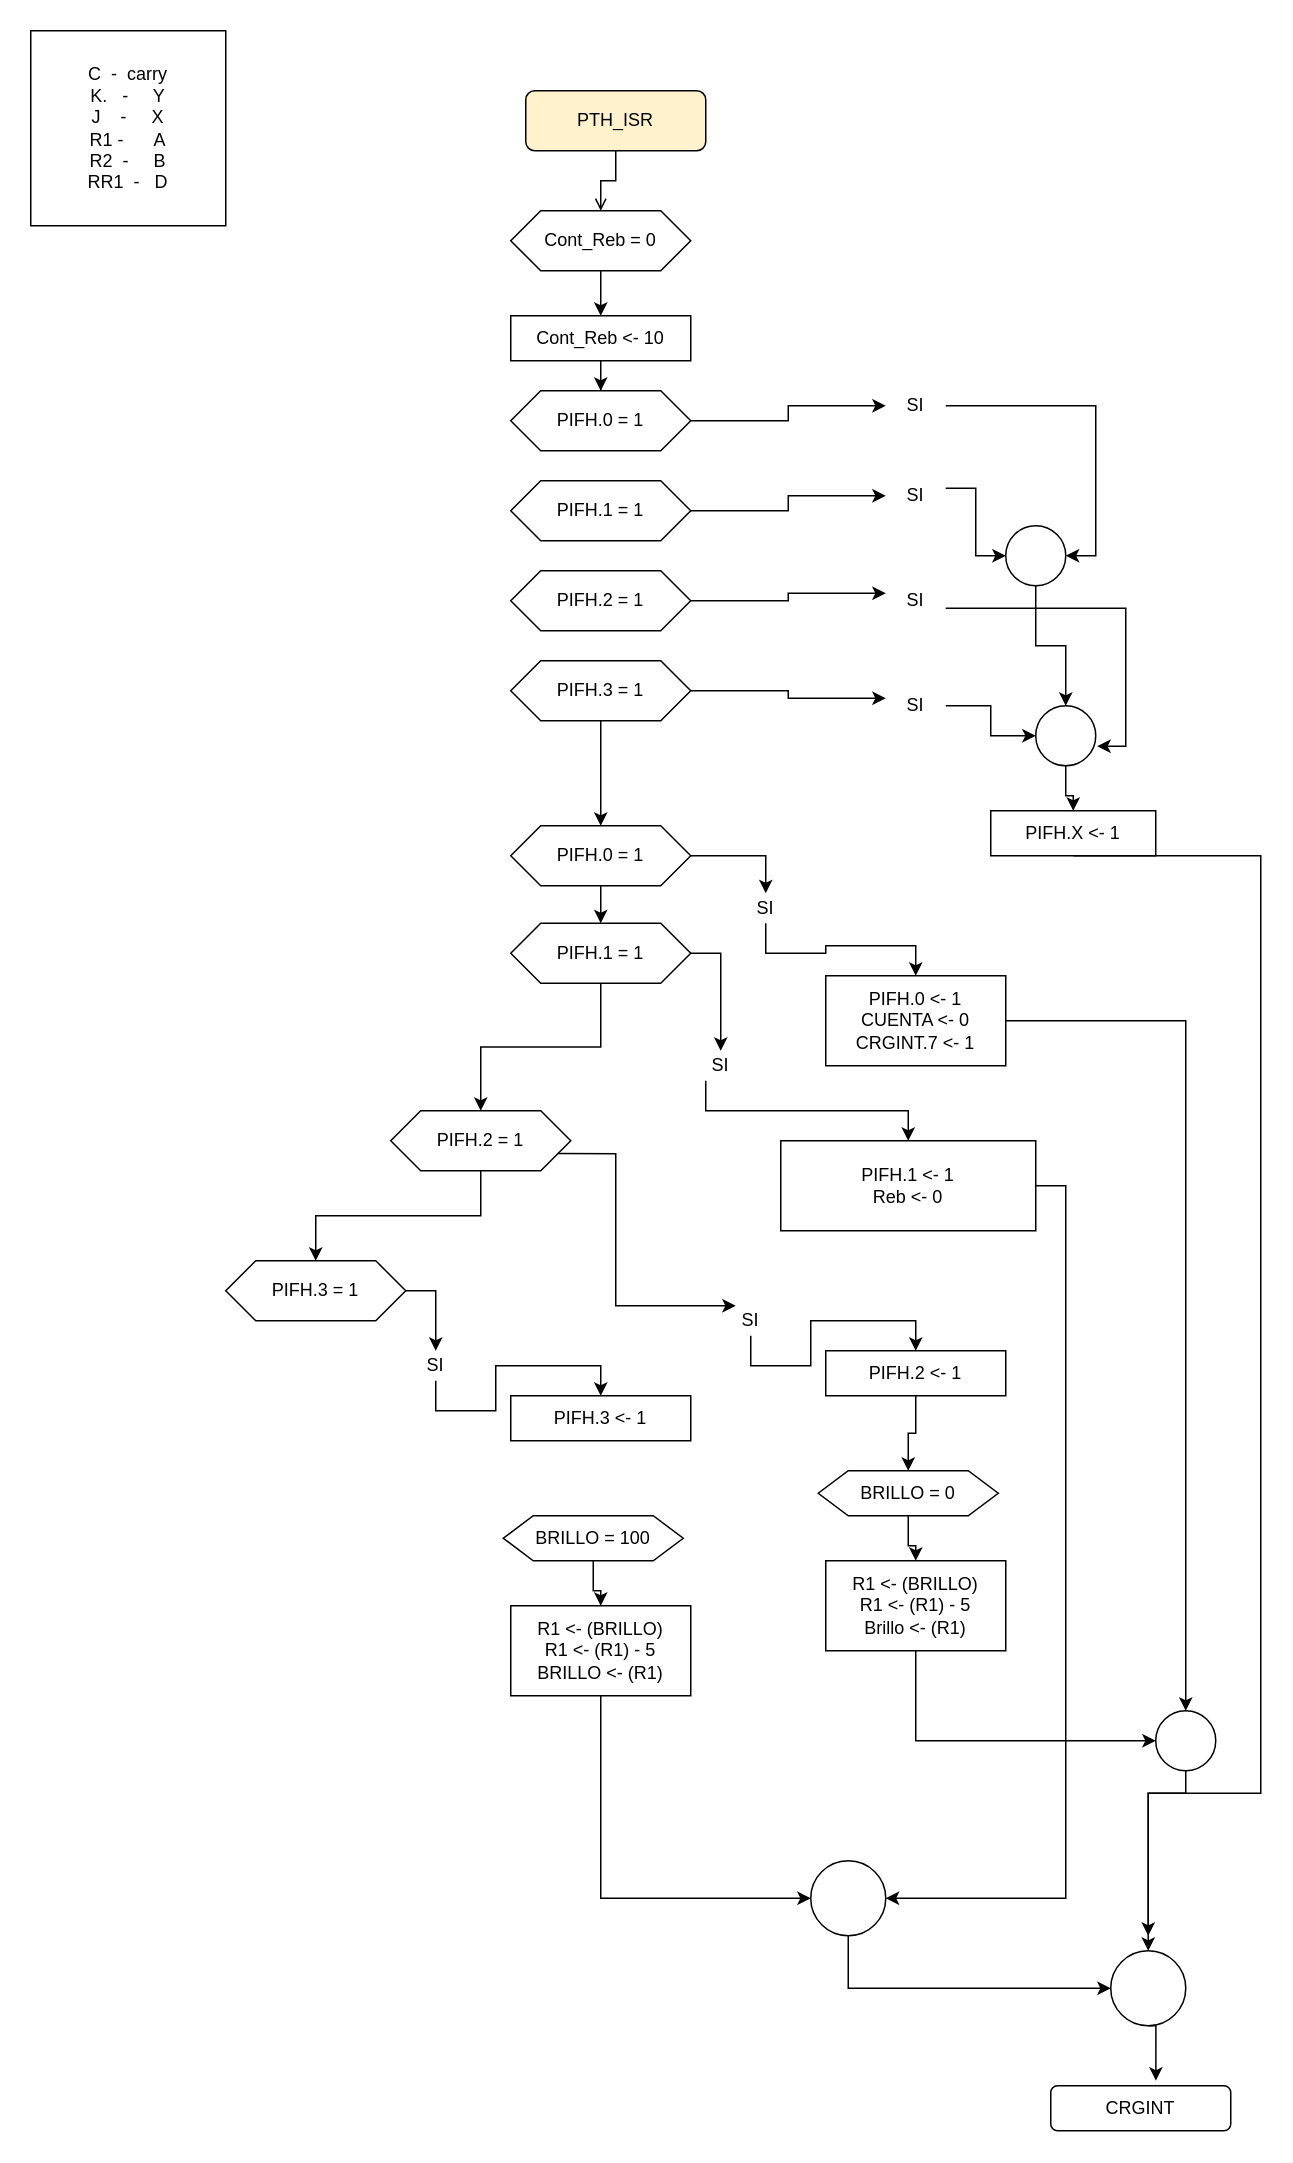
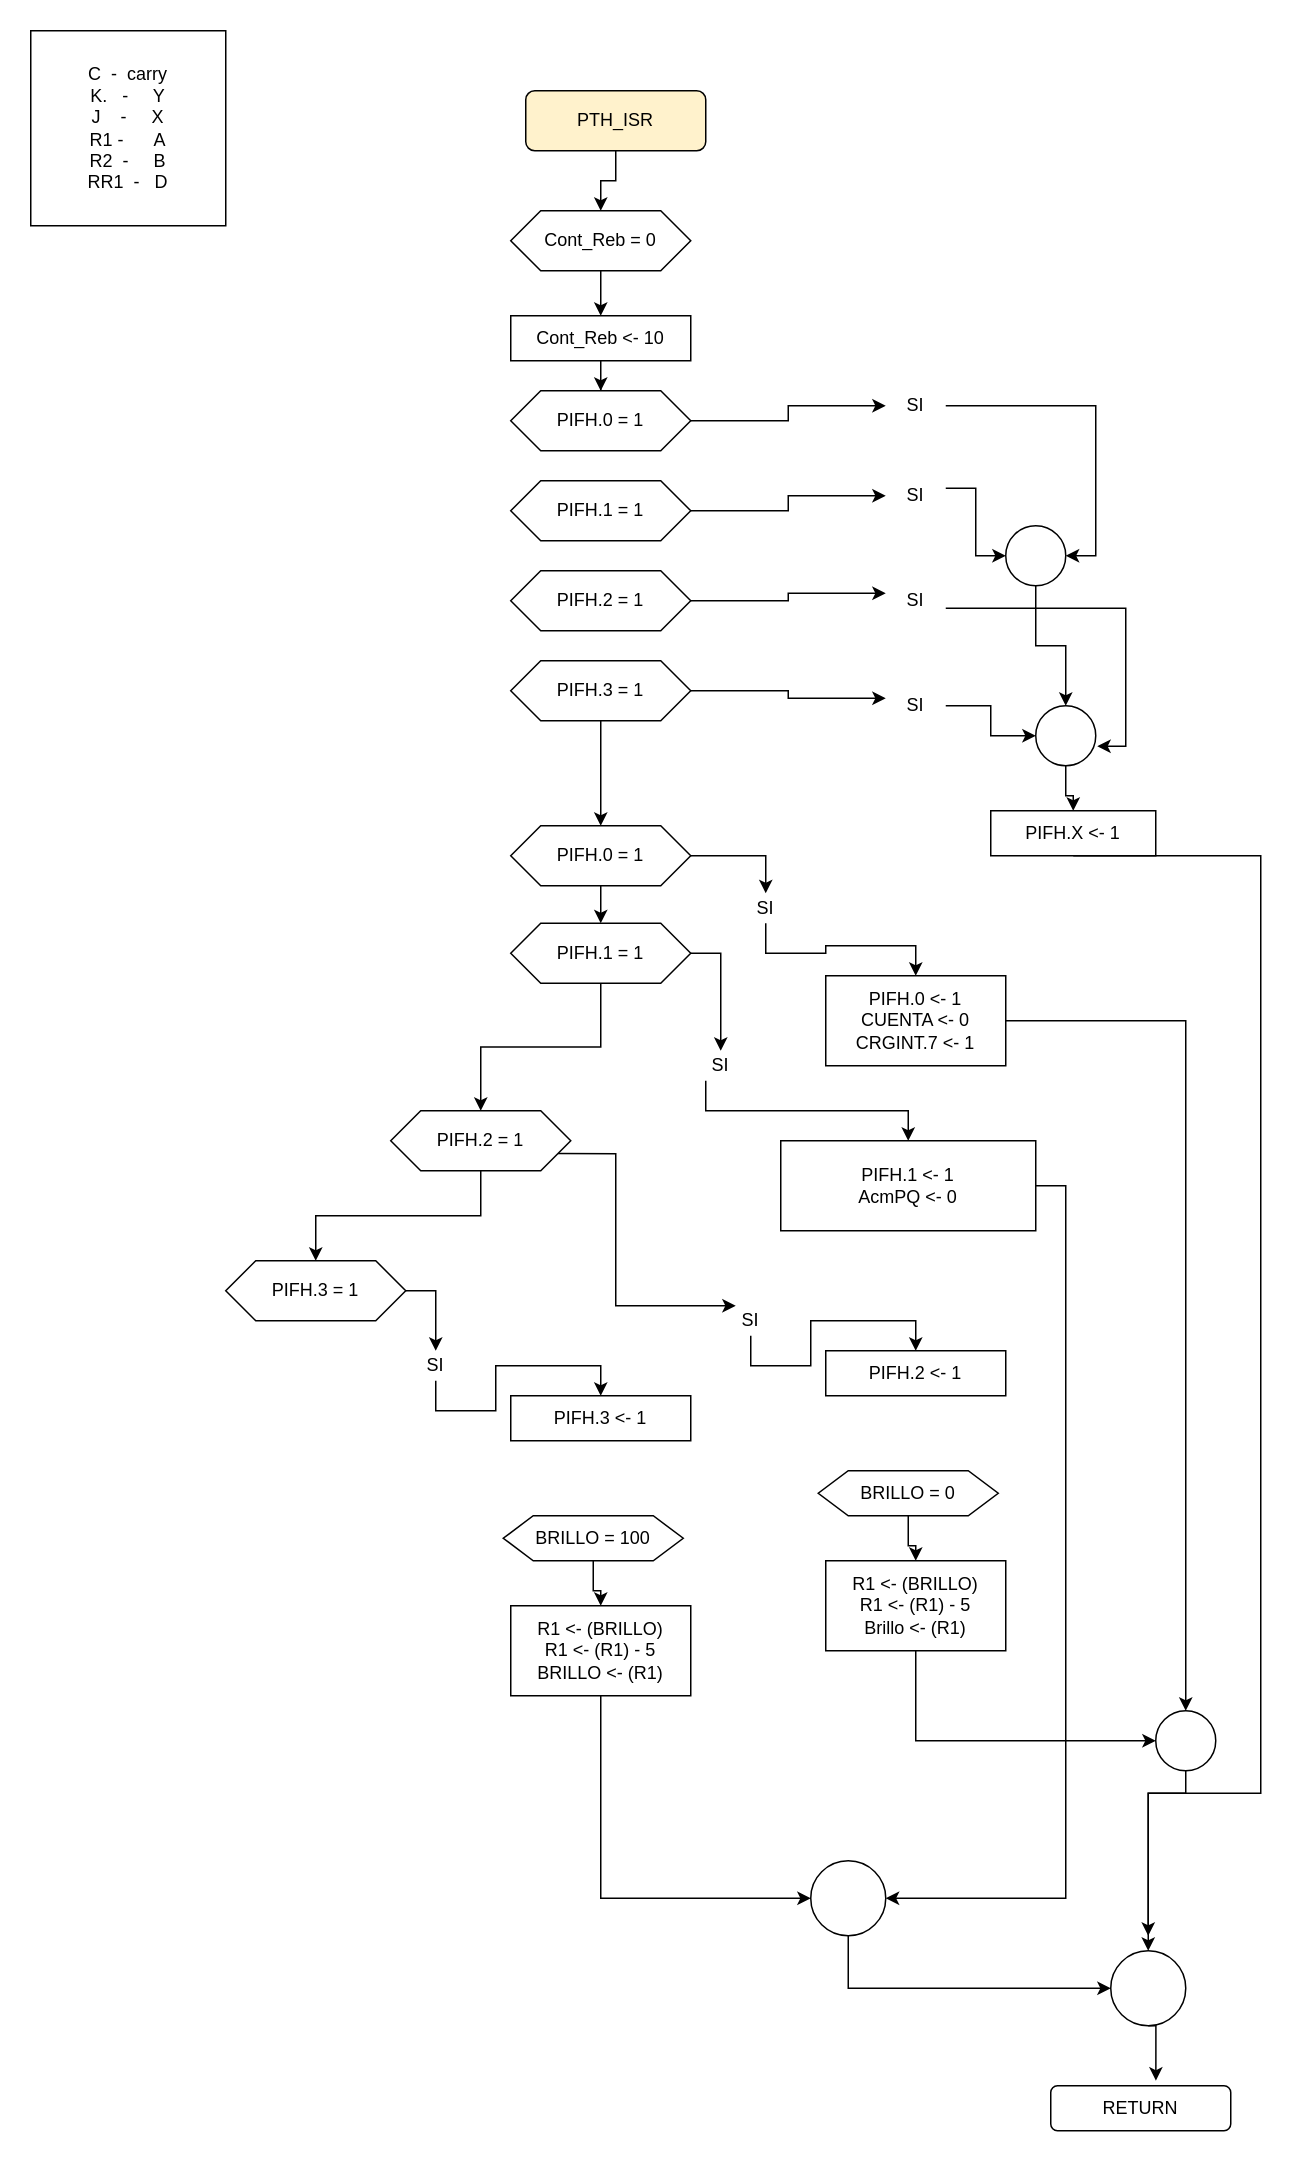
- <mxCell id="2" style="edgeStyle=orthogonalEdgeStyle;rounded=0;orthogonalLoop=1;jettySize=auto;html=1;exitX=0.5;exitY=1;exitDx=0;exitDy=0;endArrow=open;" edge="1" parent="1" source="3" target="6"><mxGeometry relative="1" as="geometry" /></mxCell>
+ <mxCell id="2" style="edgeStyle=orthogonalEdgeStyle;rounded=0;orthogonalLoop=1;jettySize=auto;html=1;exitX=0.5;exitY=1;exitDx=0;exitDy=0;" edge="1" parent="1" source="3" target="6"><mxGeometry relative="1" as="geometry" /></mxCell>
- <mxCell id="48" value="PIFH.1 &amp;lt;- 1&lt;br&gt;Reb &amp;lt;- 0" style="rounded=0;whiteSpace=wrap;html=1;" vertex="1" parent="1"><mxGeometry x="520" y="760" width="170" height="60" as="geometry" /></mxCell>
+ <mxCell id="48" value="PIFH.1 &amp;lt;- 1&lt;br&gt;AcmPQ &amp;lt;- 0" style="rounded=0;whiteSpace=wrap;html=1;" vertex="1" parent="1"><mxGeometry x="520" y="760" width="170" height="60" as="geometry" /></mxCell>
- <mxCell id="54" style="edgeStyle=orthogonalEdgeStyle;rounded=0;orthogonalLoop=1;jettySize=auto;html=1;exitX=0.5;exitY=1;exitDx=0;exitDy=0;entryX=0.5;entryY=0;entryDx=0;entryDy=0;" edge="1" parent="1" source="55" target="57"><mxGeometry relative="1" as="geometry" /></mxCell>
- <mxCell id="32" value="CRGINT" style="rounded=1;whiteSpace=wrap;html=1;" vertex="1" parent="1"><mxGeometry x="700" y="1390" width="120" height="30" as="geometry" /></mxCell>
+ <mxCell id="32" value="RETURN" style="rounded=1;whiteSpace=wrap;html=1;" vertex="1" parent="1"><mxGeometry x="700" y="1390" width="120" height="30" as="geometry" /></mxCell>
